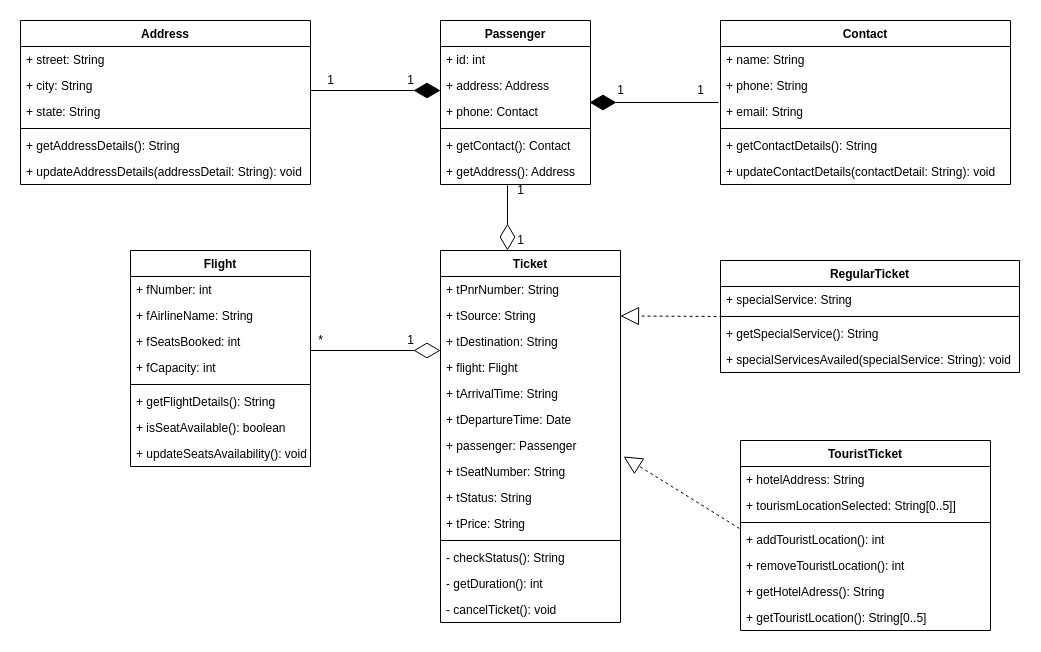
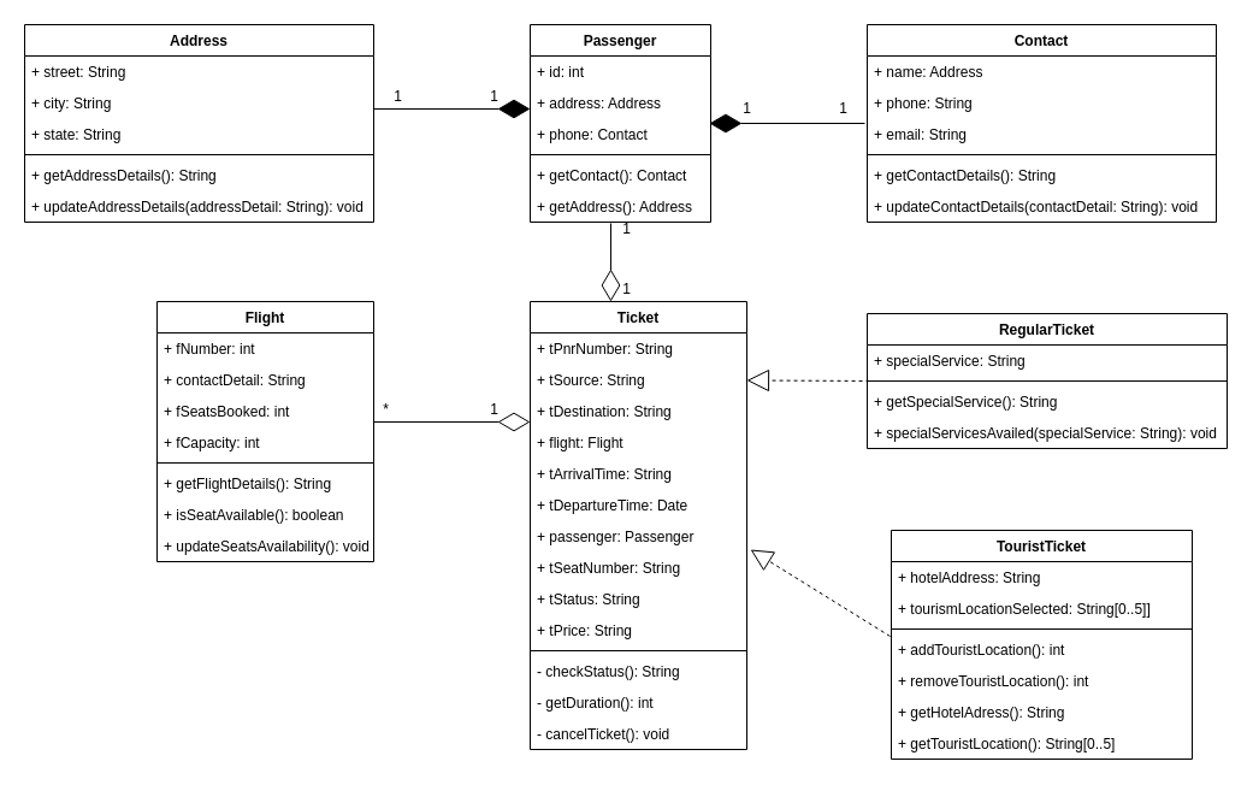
- <mxCell id="10" value="+ name: String" style="text;strokeColor=none;fillColor=none;align=left;verticalAlign=top;spacingLeft=4;spacingRight=4;overflow=hidden;rotatable=0;points=[[0,0.5],[1,0.5]];portConstraint=eastwest;" vertex="1" parent="9"><mxGeometry y="26" width="290" height="26" as="geometry" /></mxCell>
+ <mxCell id="10" value="+ name: Address" style="text;strokeColor=none;fillColor=none;align=left;verticalAlign=top;spacingLeft=4;spacingRight=4;overflow=hidden;rotatable=0;points=[[0,0.5],[1,0.5]];portConstraint=eastwest;" vertex="1" parent="9"><mxGeometry y="26" width="290" height="26" as="geometry" /></mxCell>
- <mxCell id="53" value="+ fAirlineName: String" style="text;strokeColor=none;fillColor=none;align=left;verticalAlign=top;spacingLeft=4;spacingRight=4;overflow=hidden;rotatable=0;points=[[0,0.5],[1,0.5]];portConstraint=eastwest;" vertex="1" parent="51"><mxGeometry y="52" width="180" height="26" as="geometry" /></mxCell>
+ <mxCell id="53" value="+ contactDetail: String" style="text;strokeColor=none;fillColor=none;align=left;verticalAlign=top;spacingLeft=4;spacingRight=4;overflow=hidden;rotatable=0;points=[[0,0.5],[1,0.5]];portConstraint=eastwest;" vertex="1" parent="51"><mxGeometry y="52" width="180" height="26" as="geometry" /></mxCell>
